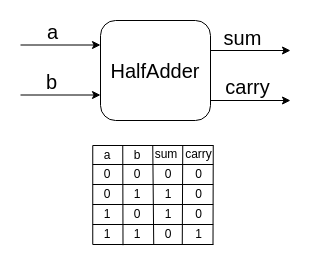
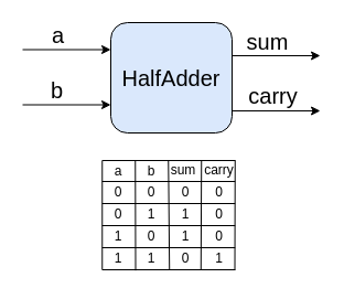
- <mxCell id="2" value="&lt;font style=&quot;font-size: 20px&quot;&gt;HalfAdder&lt;/font&gt;" style="rounded=1;whiteSpace=wrap;html=1;" vertex="1" parent="1"><mxGeometry x="100" y="20" width="110" height="100" as="geometry" /></mxCell>
+ <mxCell id="2" value="&lt;font style=&quot;font-size: 20px&quot;&gt;HalfAdder&lt;/font&gt;" style="rounded=1;whiteSpace=wrap;html=1;fillColor=#dae8fc;" vertex="1" parent="1"><mxGeometry x="100" y="20" width="110" height="100" as="geometry" /></mxCell>
